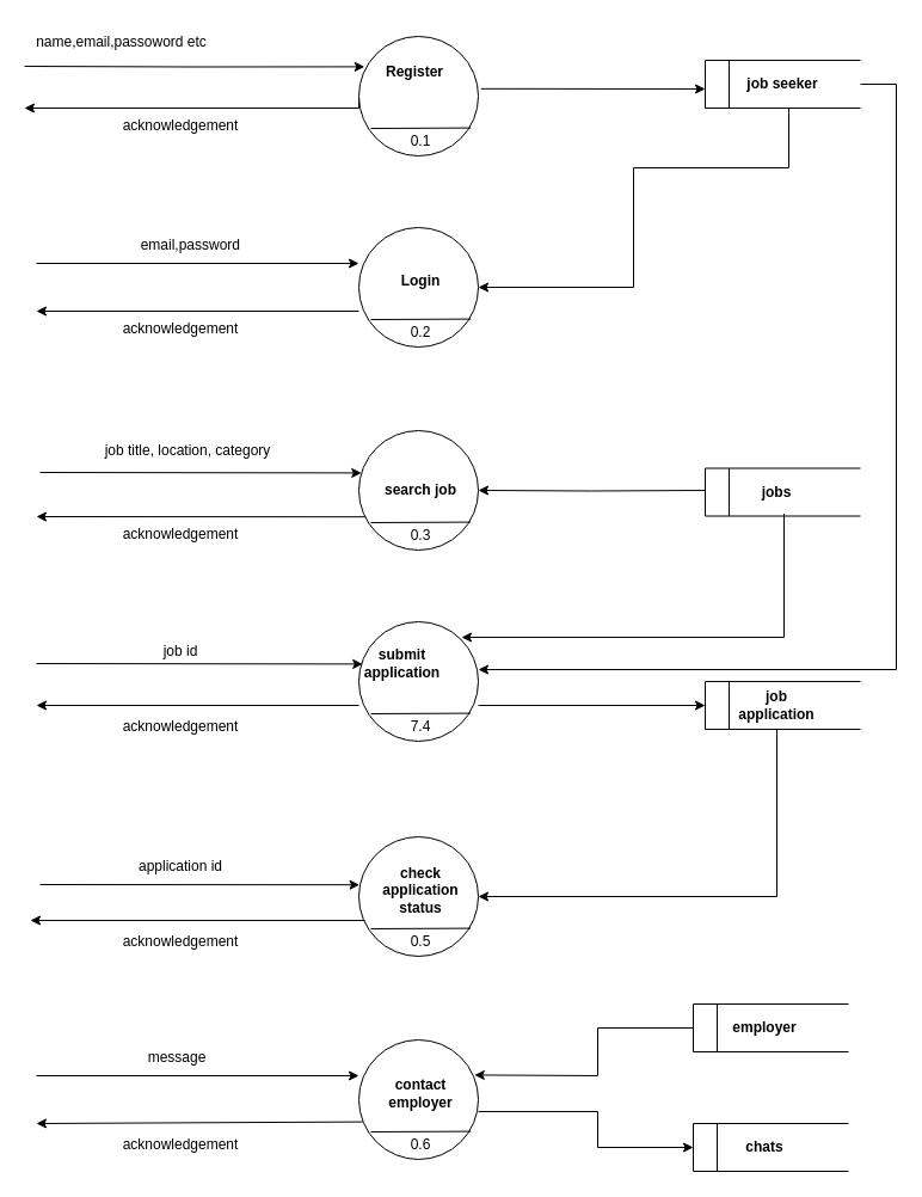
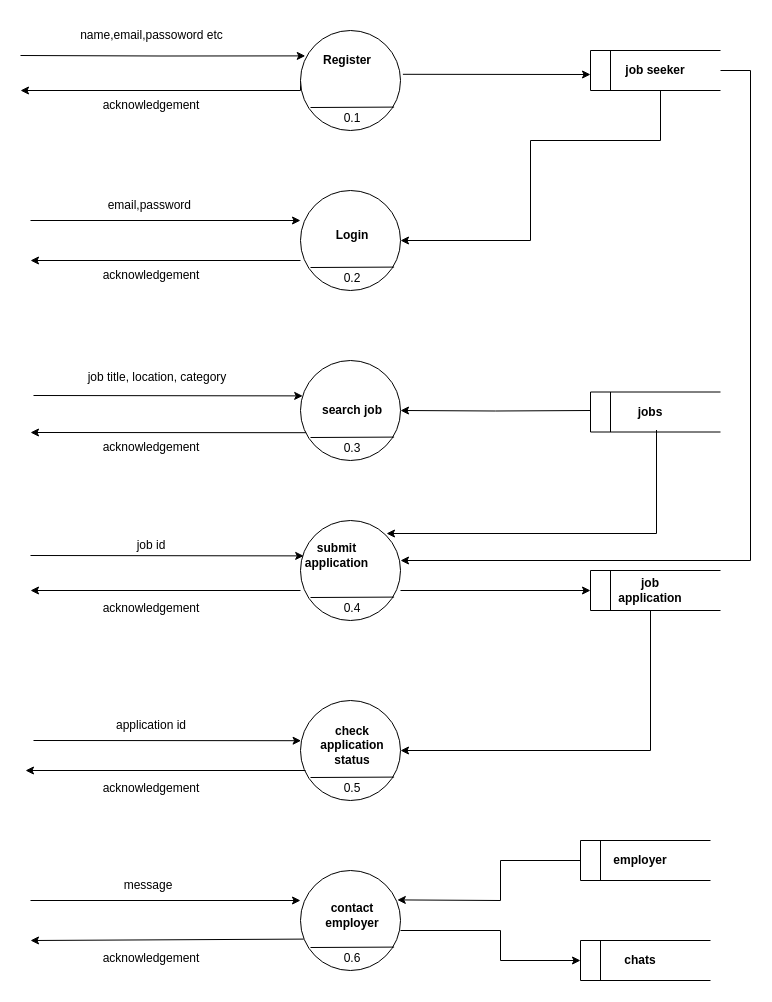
- <mxCell id="10" value="name,email,passoword etc" style="text;html=1;strokeColor=none;fillColor=none;align=center;verticalAlign=middle;whiteSpace=wrap;rounded=0;" parent="1" vertex="1"><mxGeometry x="5.5" y="20" width="191" height="30" as="geometry" /></mxCell>
+ <mxCell id="10" value="name,email,passoword etc" style="text;html=1;strokeColor=none;fillColor=none;align=center;verticalAlign=middle;whiteSpace=wrap;rounded=0;" parent="1" vertex="1"><mxGeometry x="55.5" y="20" width="191" height="30" as="geometry" /></mxCell>
- <mxCell id="42" value="email,password&amp;nbsp;" style="text;html=1;strokeColor=none;fillColor=none;align=center;verticalAlign=middle;whiteSpace=wrap;rounded=0;" parent="1" vertex="1"><mxGeometry x="95" y="190" width="132" height="30" as="geometry" /></mxCell>
+ <mxCell id="42" value="email,password&amp;nbsp;" style="text;html=1;strokeColor=none;fillColor=none;align=center;verticalAlign=middle;whiteSpace=wrap;rounded=0;" parent="1" vertex="1"><mxGeometry x="85" y="190" width="132" height="30" as="geometry" /></mxCell>
- <mxCell id="40" value="7.4&lt;br&gt;" style="text;html=1;strokeColor=none;fillColor=none;align=center;verticalAlign=middle;whiteSpace=wrap;rounded=0;" parent="37" vertex="1"><mxGeometry x="22" y="73" width="60" height="30" as="geometry" /></mxCell>
+ <mxCell id="40" value="0.4&lt;br&gt;" style="text;html=1;strokeColor=none;fillColor=none;align=center;verticalAlign=middle;whiteSpace=wrap;rounded=0;" parent="37" vertex="1"><mxGeometry x="22" y="73" width="60" height="30" as="geometry" /></mxCell>
